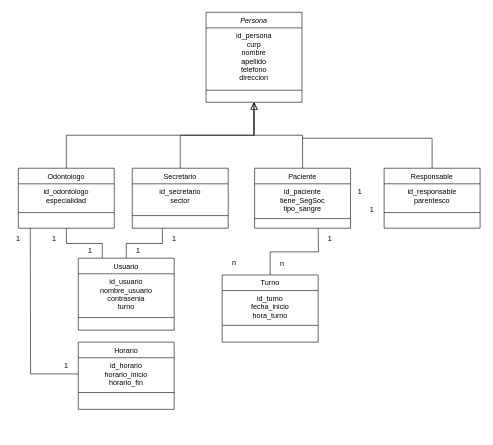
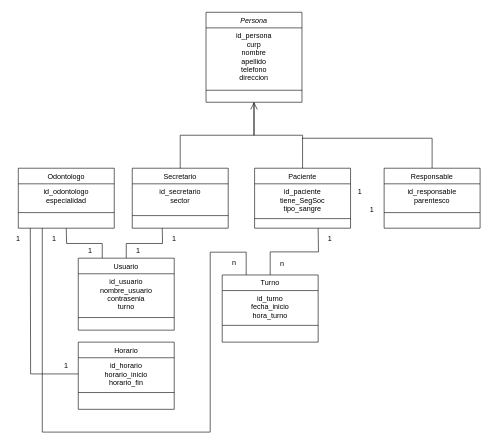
- <mxCell id="8" value="" style="endArrow=block;endSize=10;endFill=0;shadow=0;strokeWidth=1;rounded=0;edgeStyle=elbowEdgeStyle;elbow=vertical;" parent="1" source="5" target="2" edge="1"><mxGeometry width="160" relative="1" as="geometry"><mxPoint x="210" y="123" as="sourcePoint" /><mxPoint x="210" y="123" as="targetPoint" /></mxGeometry></mxCell>
+ <mxCell id="25" style="edgeStyle=orthogonalEdgeStyle;rounded=0;orthogonalLoop=1;jettySize=auto;html=1;entryX=0.25;entryY=1;entryDx=0;entryDy=0;exitX=0.25;exitY=0;exitDx=0;exitDy=0;endArrow=none;endFill=0;" edge="1" parent="1" source="26" target="5"><mxGeometry relative="1" as="geometry"><mxPoint x="410" y="440" as="sourcePoint" /><Array as="points"><mxPoint x="410" y="420" /><mxPoint x="350" y="420" /><mxPoint x="350" y="720" /><mxPoint x="70" y="720" /></Array></mxGeometry></mxCell>
